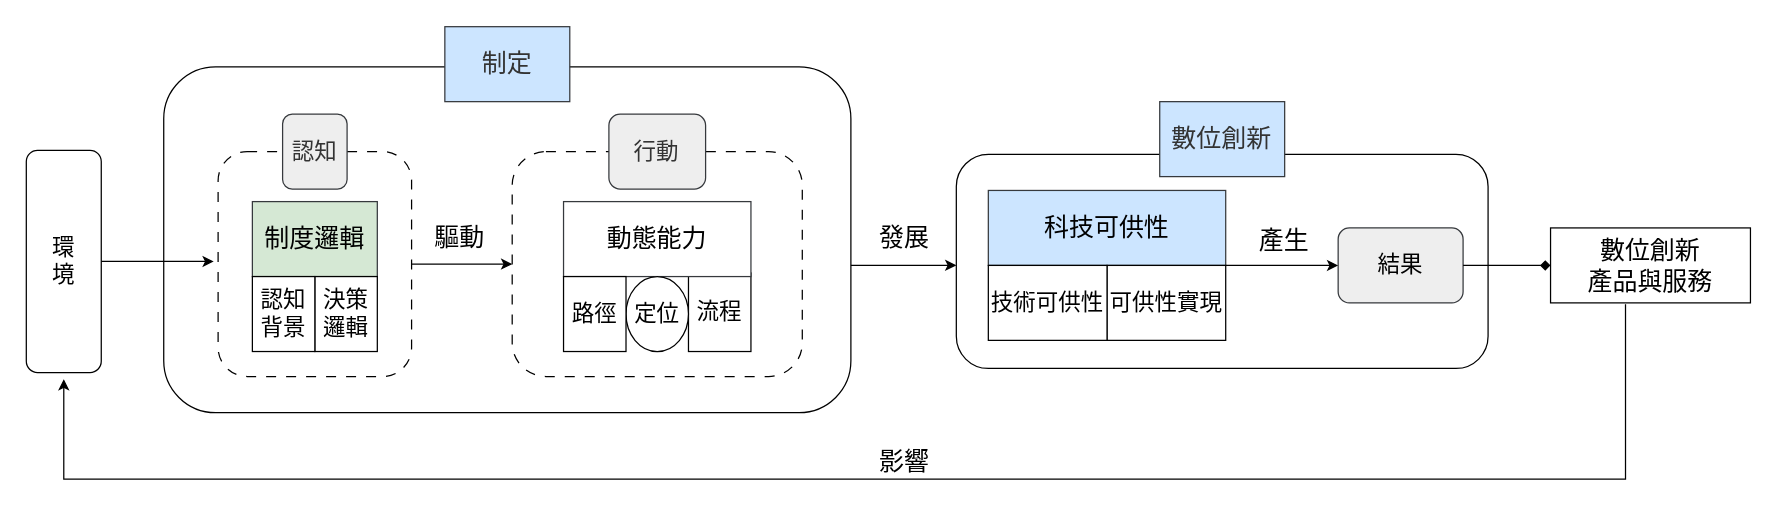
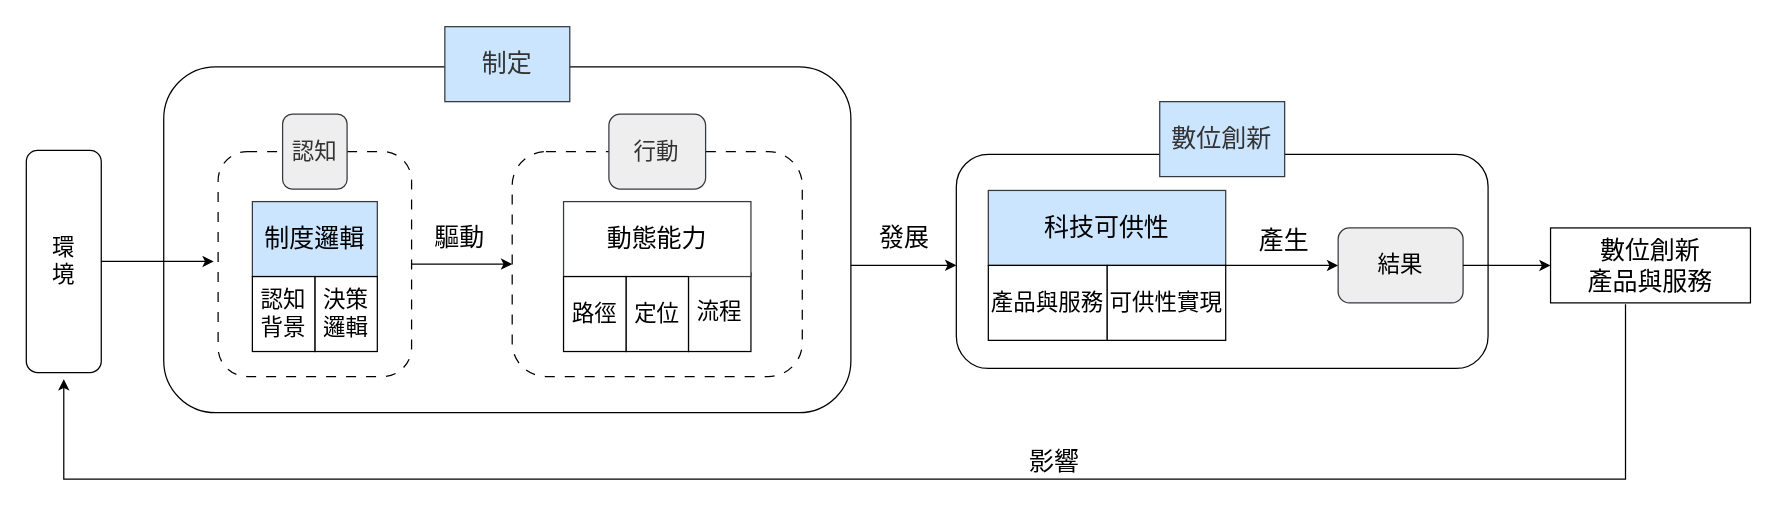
- <mxCell id="13" value="&lt;span&gt;&lt;font style=&quot;font-size: 20px;&quot;&gt;制度邏輯&lt;/font&gt;&lt;/span&gt;" style="rounded=0;whiteSpace=wrap;html=1;fontSize=18;fontFamily=標楷體;movable=1;resizable=1;rotatable=1;deletable=1;editable=1;locked=0;connectable=1;fillColor=#d5e8d4;strokeColor=#36393d;fontStyle=0;align=center;verticalAlign=middle;" parent="12" vertex="1"><mxGeometry width="100" height="60" as="geometry" /></mxCell>
+ <mxCell id="13" value="&lt;span&gt;&lt;font style=&quot;font-size: 20px;&quot;&gt;制度邏輯&lt;/font&gt;&lt;/span&gt;" style="rounded=0;whiteSpace=wrap;html=1;fontSize=18;fontFamily=標楷體;movable=1;resizable=1;rotatable=1;deletable=1;editable=1;locked=0;connectable=1;fillColor=#cce5ff;strokeColor=#36393d;fontStyle=0;align=center;verticalAlign=middle;" parent="12" vertex="1"><mxGeometry width="100" height="60" as="geometry" /></mxCell>
- <mxCell id="39" style="edgeStyle=orthogonalEdgeStyle;rounded=0;orthogonalLoop=1;jettySize=auto;html=1;entryX=0;entryY=0.5;entryDx=0;entryDy=0;endArrow=diamond;" edge="1" parent="1" source="27" target="28"><mxGeometry relative="1" as="geometry" /></mxCell>
+ <mxCell id="39" style="edgeStyle=orthogonalEdgeStyle;rounded=0;orthogonalLoop=1;jettySize=auto;html=1;entryX=0;entryY=0.5;entryDx=0;entryDy=0;" edge="1" parent="1" source="27" target="28"><mxGeometry relative="1" as="geometry" /></mxCell>
- <mxCell id="24" value="&lt;font&gt;&lt;span&gt;技術可供性&lt;/span&gt;&lt;/font&gt;" style="rounded=0;whiteSpace=wrap;html=1;movable=1;resizable=1;rotatable=1;deletable=1;editable=1;locked=0;connectable=1;fontFamily=標楷體;fontSize=18;fontStyle=0" vertex="1" parent="21"><mxGeometry y="60" width="95" height="60" as="geometry" /></mxCell>
+ <mxCell id="24" value="&lt;font&gt;&lt;span&gt;產品與服務&lt;/span&gt;&lt;/font&gt;" style="rounded=0;whiteSpace=wrap;html=1;movable=1;resizable=1;rotatable=1;deletable=1;editable=1;locked=0;connectable=1;fontFamily=標楷體;fontSize=18;fontStyle=0" vertex="1" parent="21"><mxGeometry y="60" width="95" height="60" as="geometry" /></mxCell>
- <mxCell id="36" value="定位" style="ellipse;whiteSpace=wrap;html=1;movable=1;resizable=1;rotatable=1;deletable=1;editable=1;locked=0;connectable=1;fontFamily=標楷體;fontSize=18;fontStyle=0;" vertex="1" parent="33"><mxGeometry x="50.006" y="60" width="49.99" height="60" as="geometry" /></mxCell>
+ <mxCell id="36" value="定位" style="rounded=0;whiteSpace=wrap;html=1;movable=1;resizable=1;rotatable=1;deletable=1;editable=1;locked=0;connectable=1;fontFamily=標楷體;fontSize=18;fontStyle=0" vertex="1" parent="33"><mxGeometry x="50.006" y="60" width="49.99" height="60" as="geometry" /></mxCell>
- <mxCell id="29" value="&lt;font style=&quot;font-size: 20px;&quot; face=&quot;標楷體&quot;&gt;影響&lt;/font&gt;" style="text;html=1;align=center;verticalAlign=middle;whiteSpace=wrap;rounded=0;" vertex="1" parent="1"><mxGeometry x="695.633" y="353" width="54.375" height="30" as="geometry" /></mxCell>
+ <mxCell id="29" value="&lt;font style=&quot;font-size: 20px;&quot; face=&quot;標楷體&quot;&gt;影響&lt;/font&gt;" style="text;html=1;align=center;verticalAlign=middle;whiteSpace=wrap;rounded=0;" vertex="1" parent="1"><mxGeometry x="815.633" y="353" width="54.375" height="30" as="geometry" /></mxCell>
